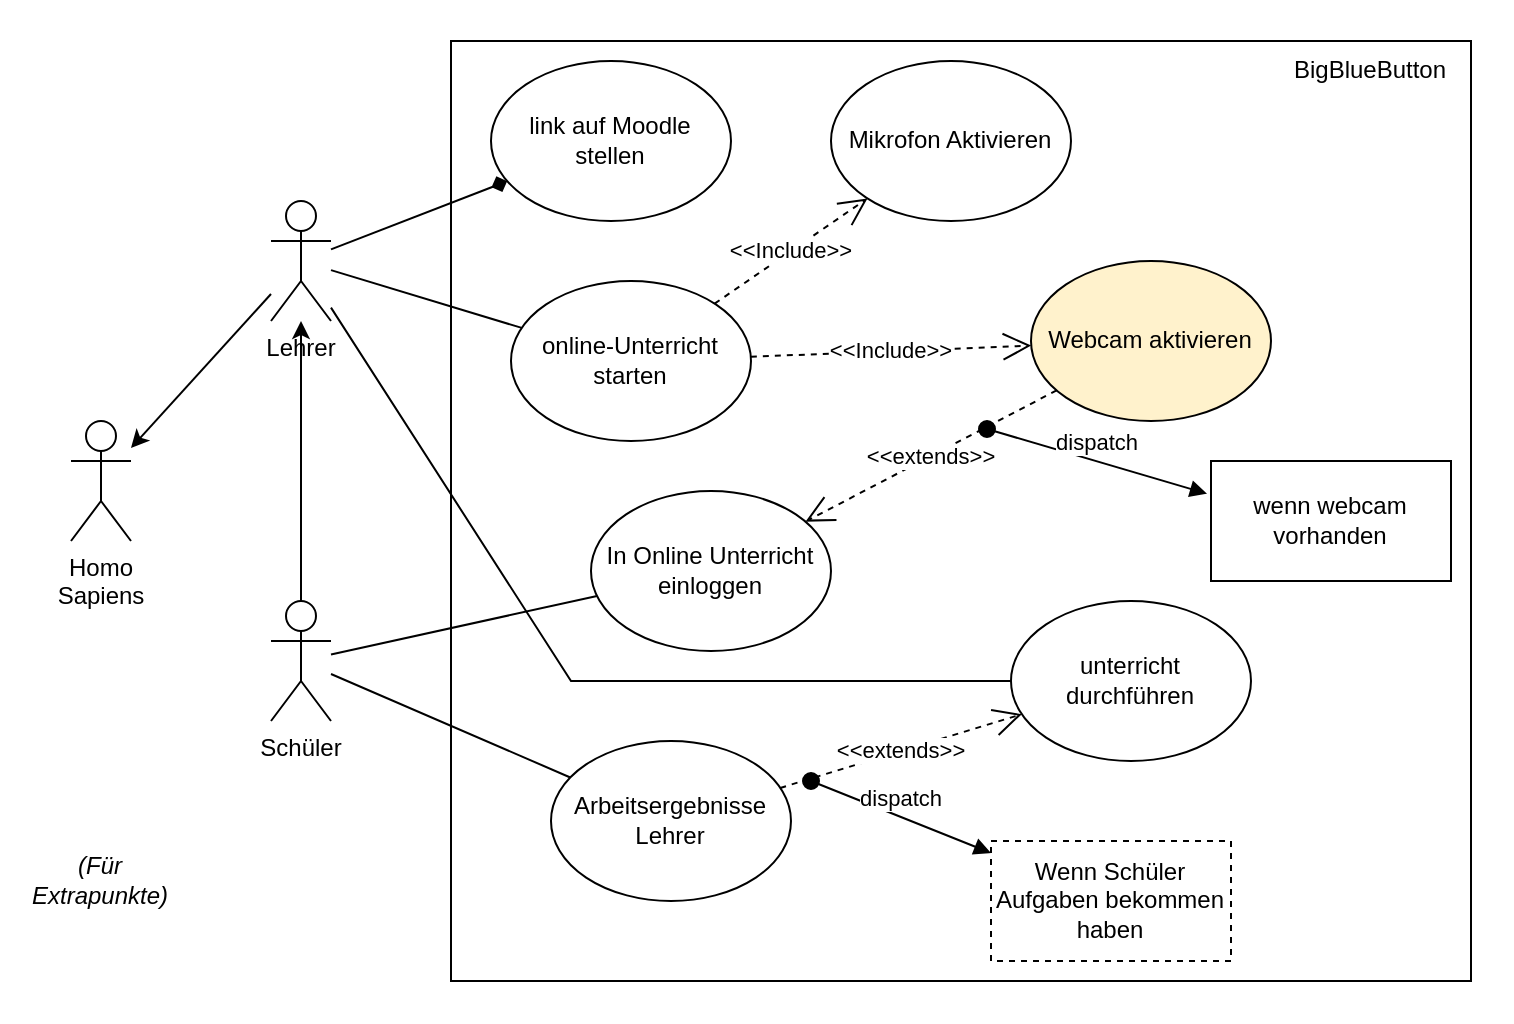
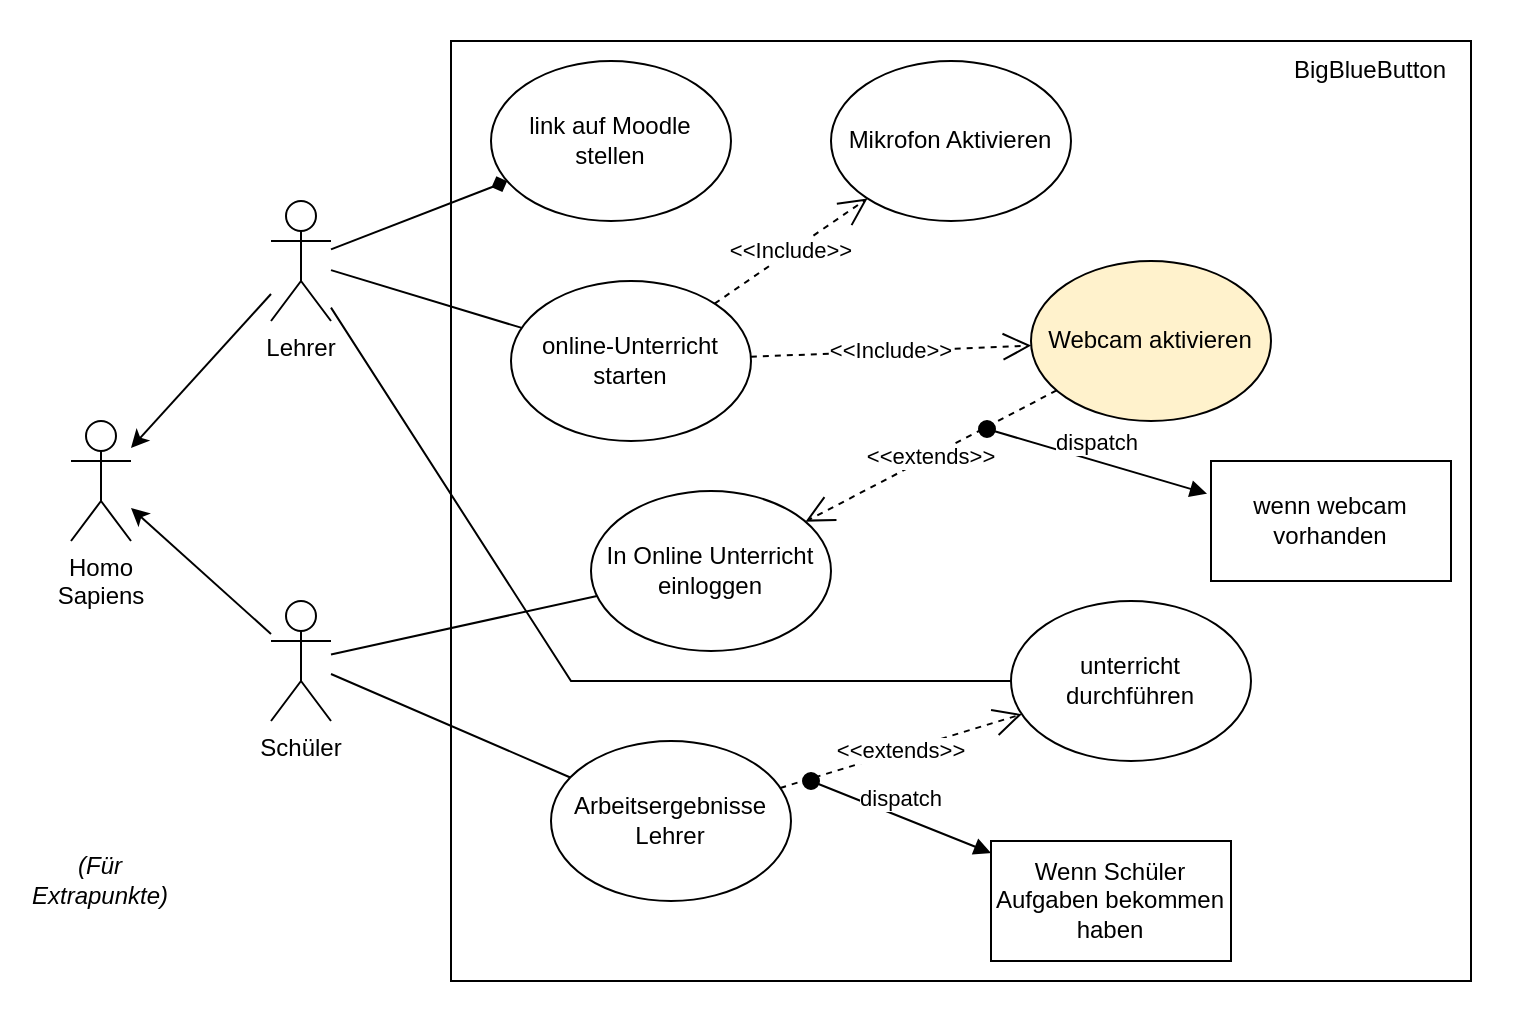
- <mxCell id="21" value="" style="endArrow=classic;html=1;rounded=0;" parent="1" source="4" target="3" edge="1"><mxGeometry width="50" height="50" relative="1" as="geometry"><mxPoint x="85" y="320" as="sourcePoint" /><mxPoint x="135" y="270" as="targetPoint" /></mxGeometry></mxCell>
+ <mxCell id="21" value="" style="endArrow=classic;html=1;rounded=0;" parent="1" source="4" target="20" edge="1"><mxGeometry width="50" height="50" relative="1" as="geometry"><mxPoint x="85" y="320" as="sourcePoint" /><mxPoint x="135" y="270" as="targetPoint" /></mxGeometry></mxCell>
- <mxCell id="24" value="Wenn Schüler Aufgaben bekommen haben" style="rounded=0;whiteSpace=wrap;html=1;dashed=1;" parent="1" vertex="1"><mxGeometry x="495" y="420" width="120" height="60" as="geometry" /></mxCell>
+ <mxCell id="24" value="Wenn Schüler Aufgaben bekommen haben" style="rounded=0;whiteSpace=wrap;html=1;" parent="1" vertex="1"><mxGeometry x="495" y="420" width="120" height="60" as="geometry" /></mxCell>
